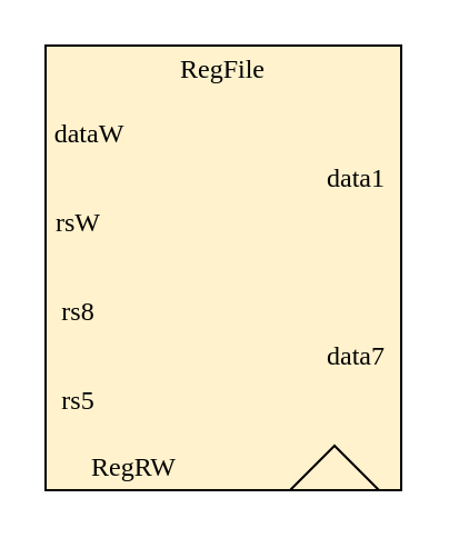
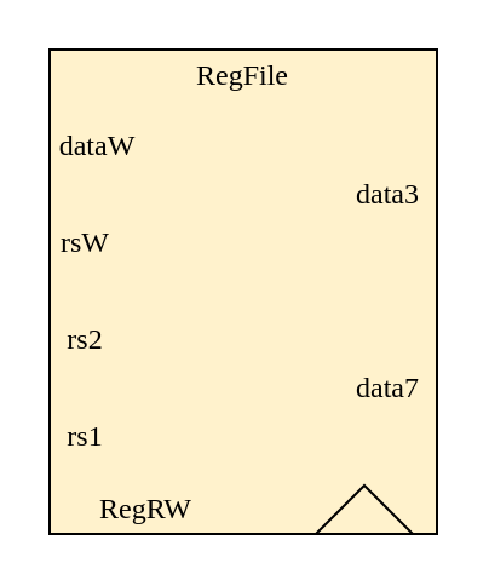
- <mxCell id="8" value="data1" style="text;strokeColor=none;align=center;fillColor=none;html=1;verticalAlign=middle;whiteSpace=wrap;rounded=0;fontFamily=Ubuntu mono;" vertex="1" parent="1"><mxGeometry x="140" y="75" width="40" height="10" as="geometry" /></mxCell>
+ <mxCell id="8" value="data3" style="text;strokeColor=none;align=center;fillColor=none;html=1;verticalAlign=middle;whiteSpace=wrap;rounded=0;fontFamily=Ubuntu mono;" vertex="1" parent="1"><mxGeometry x="140" y="75" width="40" height="10" as="geometry" /></mxCell>
- <mxCell id="5" value="rs8" style="text;strokeColor=none;align=center;fillColor=none;html=1;verticalAlign=middle;whiteSpace=wrap;rounded=0;fontFamily=Ubuntu mono;" vertex="1" parent="1"><mxGeometry x="20" y="135" width="30" height="10" as="geometry" /></mxCell>
+ <mxCell id="5" value="rs2" style="text;strokeColor=none;align=center;fillColor=none;html=1;verticalAlign=middle;whiteSpace=wrap;rounded=0;fontFamily=Ubuntu mono;" vertex="1" parent="1"><mxGeometry x="20" y="135" width="30" height="10" as="geometry" /></mxCell>
- <mxCell id="10" value="rs5" style="text;strokeColor=none;align=center;fillColor=none;html=1;verticalAlign=middle;whiteSpace=wrap;rounded=0;fontFamily=Ubuntu mono;" vertex="1" parent="1"><mxGeometry x="20" y="175" width="30" height="10" as="geometry" /></mxCell>
+ <mxCell id="10" value="rs1" style="text;strokeColor=none;align=center;fillColor=none;html=1;verticalAlign=middle;whiteSpace=wrap;rounded=0;fontFamily=Ubuntu mono;" vertex="1" parent="1"><mxGeometry x="20" y="175" width="30" height="10" as="geometry" /></mxCell>
